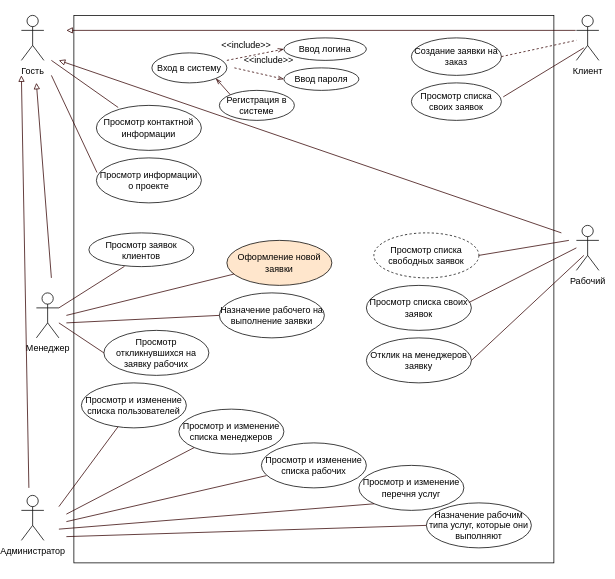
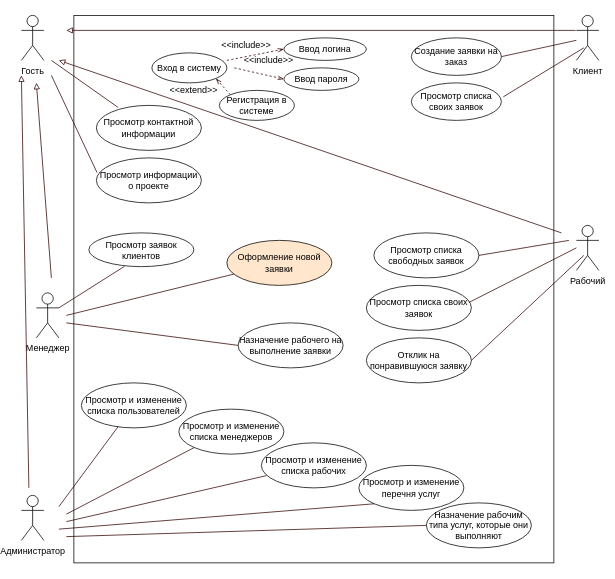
- <mxCell id="49" value="" style="endArrow=none;html=1;shadow=0;strokeColor=#330000;exitX=1;exitY=0.5;exitDx=0;exitDy=0;dashed=1;" edge="1" parent="1" source="14" target="13"><mxGeometry width="50" height="50" relative="1" as="geometry"><mxPoint x="80" y="100" as="sourcePoint" /><mxPoint x="169.12" y="162.82" as="targetPoint" /></mxGeometry></mxCell>
+ <mxCell id="49" value="" style="endArrow=none;html=1;shadow=0;strokeColor=#330000;exitX=1;exitY=0.5;exitDx=0;exitDy=0;" edge="1" parent="1" source="14" target="13"><mxGeometry width="50" height="50" relative="1" as="geometry"><mxPoint x="80" y="100" as="sourcePoint" /><mxPoint x="169.12" y="162.82" as="targetPoint" /></mxGeometry></mxCell>
- <mxCell id="34" value="" style="endArrow=openThin;html=1;shadow=0;strokeColor=#330000;dashed=0;endFill=0;entryX=1;entryY=1;entryDx=0;entryDy=0;exitX=0;exitY=0;exitDx=0;exitDy=0;" edge="1" parent="1" source="8" target="7"><mxGeometry width="50" height="50" relative="1" as="geometry"><mxPoint x="314" y="100" as="sourcePoint" /><mxPoint x="390" y="85" as="targetPoint" /></mxGeometry></mxCell>
+ <mxCell id="34" value="" style="endArrow=openThin;html=1;shadow=0;strokeColor=#330000;dashed=1;endFill=0;entryX=1;entryY=1;entryDx=0;entryDy=0;exitX=0;exitY=0;exitDx=0;exitDy=0;" edge="1" parent="1" source="8" target="7"><mxGeometry width="50" height="50" relative="1" as="geometry"><mxPoint x="314" y="100" as="sourcePoint" /><mxPoint x="390" y="85" as="targetPoint" /></mxGeometry></mxCell>
+ <mxCell id="37" value="&amp;lt;&amp;lt;extend&amp;gt;&amp;gt;" style="text;html=1;strokeColor=none;fillColor=none;align=center;verticalAlign=middle;whiteSpace=wrap;rounded=0;" vertex="1" parent="1"><mxGeometry x="230" y="110" width="40" height="20" as="geometry" /></mxCell>
- <mxCell id="20" value="Просмотр списка свободных заявок" style="ellipse;whiteSpace=wrap;html=1;dashed=1;" vertex="1" parent="1"><mxGeometry x="490" y="310" width="140" height="60" as="geometry" /></mxCell>
+ <mxCell id="20" value="Просмотр списка свободных заявок" style="ellipse;whiteSpace=wrap;html=1;" vertex="1" parent="1"><mxGeometry x="490" y="310" width="140" height="60" as="geometry" /></mxCell>
- <mxCell id="19" value="Назначение рабочего на выполнение заявки" style="ellipse;whiteSpace=wrap;html=1;" vertex="1" parent="1"><mxGeometry x="284" y="390" width="140" height="60" as="geometry" /></mxCell>
+ <mxCell id="19" value="Назначение рабочего на выполнение заявки" style="ellipse;whiteSpace=wrap;html=1;" vertex="1" parent="1"><mxGeometry x="309" y="430" width="140" height="60" as="geometry" /></mxCell>
- <mxCell id="43" value="" style="endArrow=none;html=1;shadow=0;strokeColor=#330000;entryX=0;entryY=0.5;entryDx=0;entryDy=0;" edge="1" parent="1" source="4" target="18"><mxGeometry width="50" height="50" relative="1" as="geometry"><mxPoint x="80" y="685" as="sourcePoint" /><mxPoint x="158.819" y="578.594" as="targetPoint" /></mxGeometry></mxCell>
- <mxCell id="18" value="Просмотр откликнувшихся на заявку рабочих" style="ellipse;whiteSpace=wrap;html=1;" vertex="1" parent="1"><mxGeometry x="130" y="440" width="140" height="60" as="geometry" /></mxCell>
- <mxCell id="22" value="Отклик на менеджеров заявку" style="ellipse;whiteSpace=wrap;html=1;" vertex="1" parent="1"><mxGeometry x="480" y="450" width="140" height="60" as="geometry" /></mxCell>
+ <mxCell id="22" value="Отклик на понравившуюся заявку" style="ellipse;whiteSpace=wrap;html=1;" vertex="1" parent="1"><mxGeometry x="480" y="450" width="140" height="60" as="geometry" /></mxCell>
